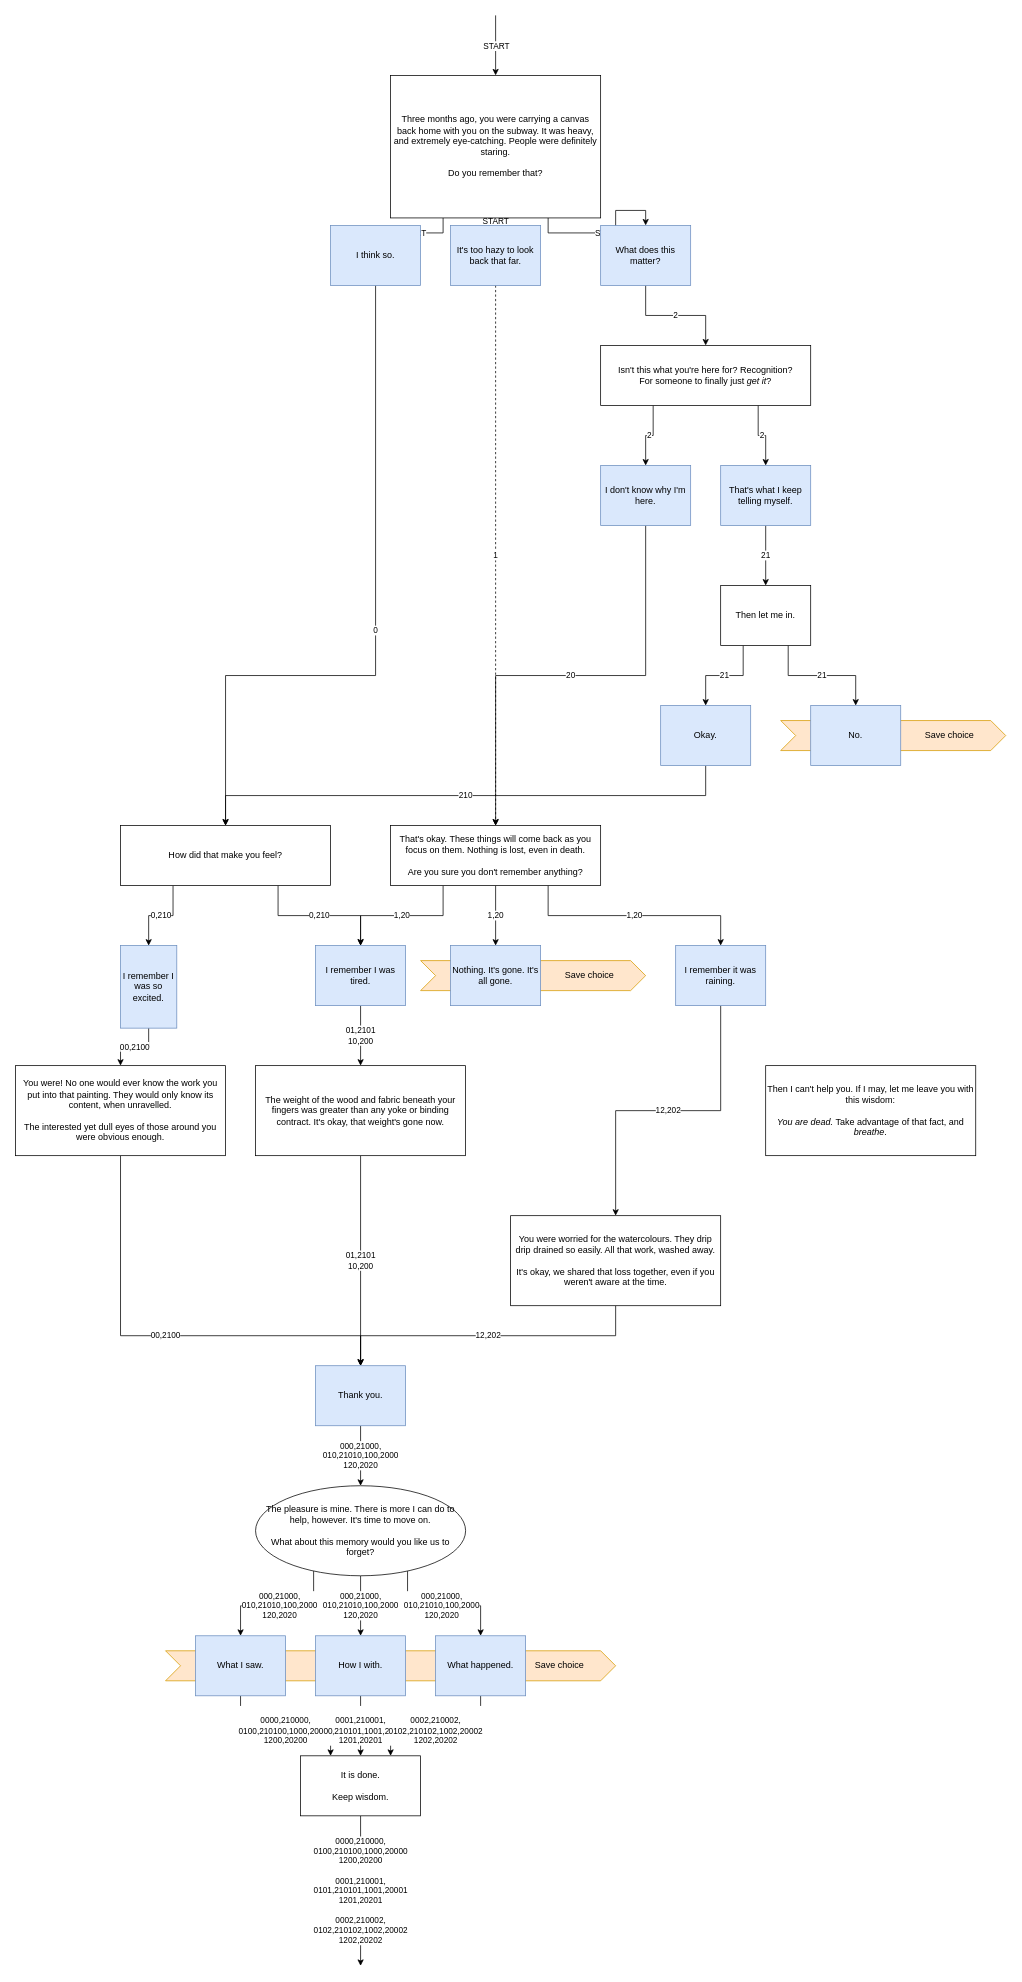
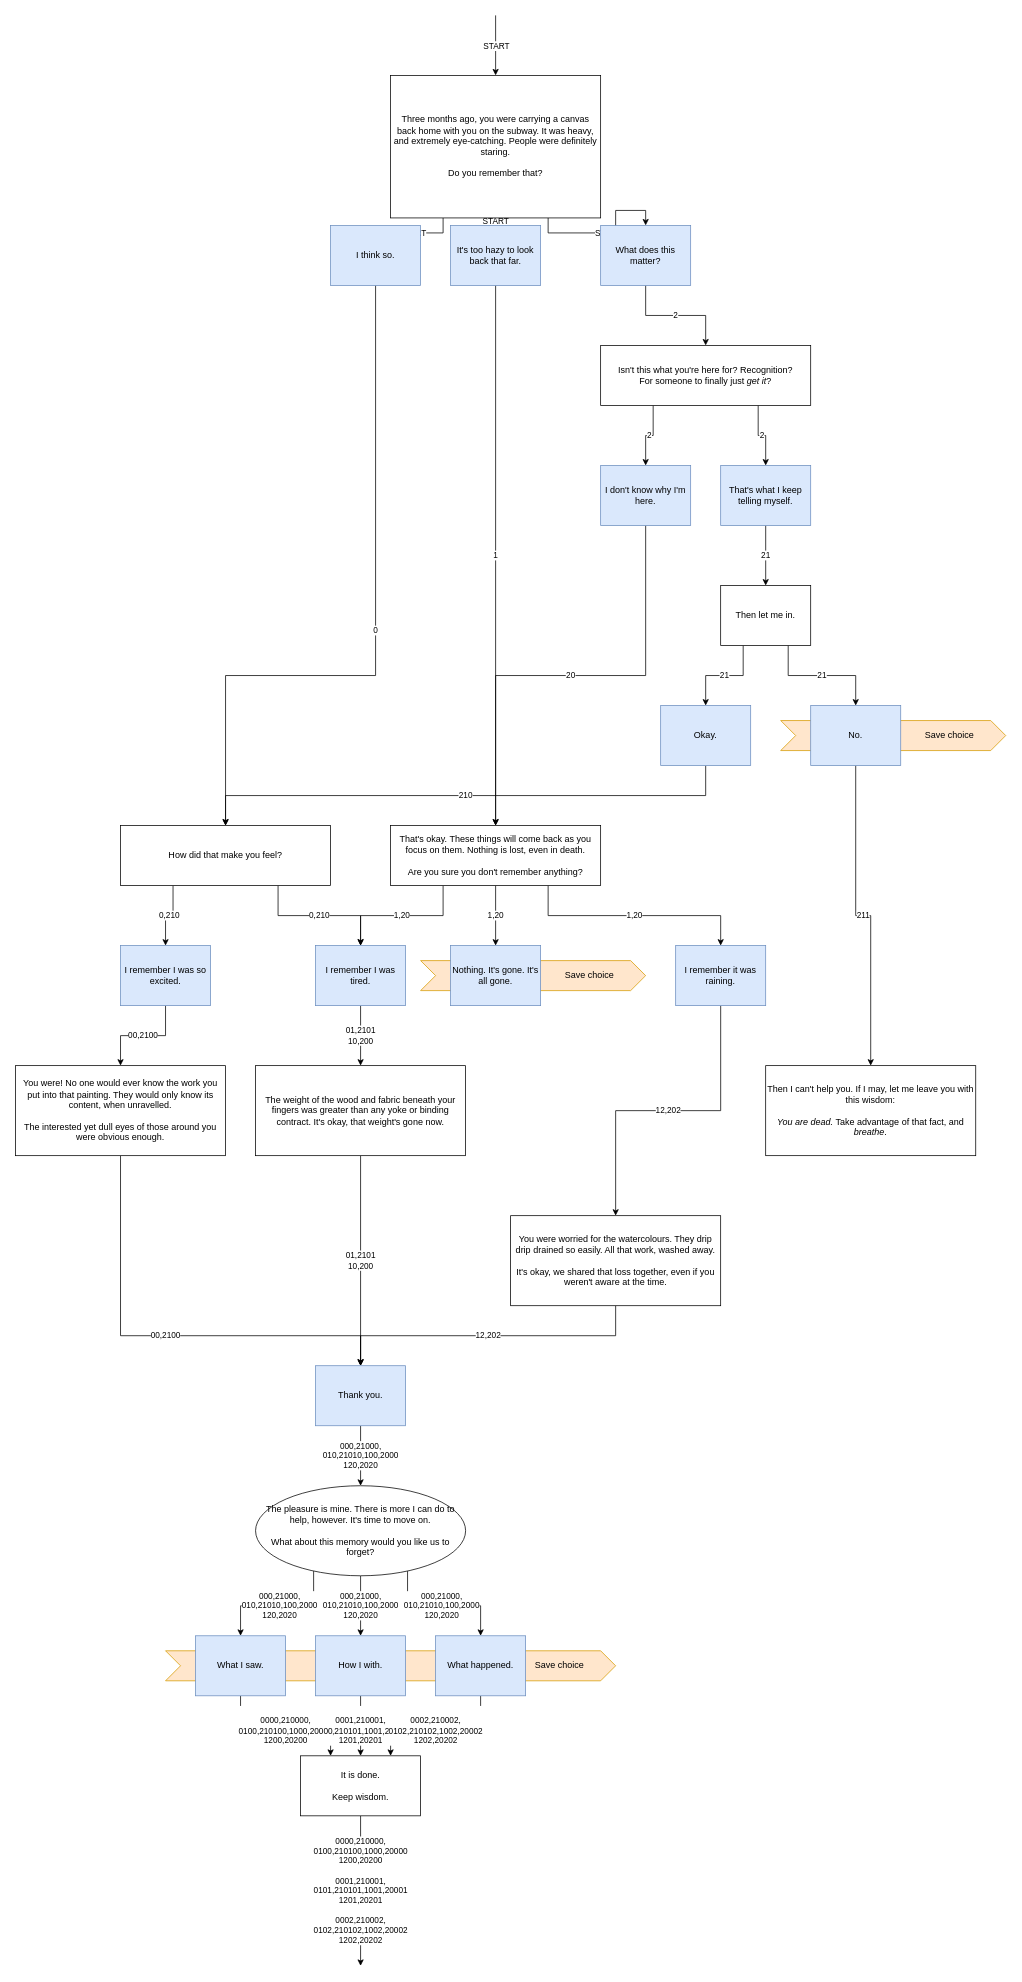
- <mxCell id="12" value="1" style="edgeStyle=orthogonalEdgeStyle;rounded=0;orthogonalLoop=1;jettySize=auto;html=1;exitX=0.5;exitY=1;exitDx=0;exitDy=0;entryX=0.5;entryY=0;entryDx=0;entryDy=0;dashed=1;" parent="1" source="13" target="22" edge="1"><mxGeometry relative="1" as="geometry" /></mxCell>
+ <mxCell id="12" value="1" style="edgeStyle=orthogonalEdgeStyle;rounded=0;orthogonalLoop=1;jettySize=auto;html=1;exitX=0.5;exitY=1;exitDx=0;exitDy=0;entryX=0.5;entryY=0;entryDx=0;entryDy=0;" parent="1" source="13" target="22" edge="1"><mxGeometry relative="1" as="geometry" /></mxCell>
+ <mxCell id="42" value="211" style="edgeStyle=orthogonalEdgeStyle;rounded=0;orthogonalLoop=1;jettySize=auto;html=1;exitX=0.5;exitY=1;exitDx=0;exitDy=0;entryX=0.5;entryY=0;entryDx=0;entryDy=0;" parent="1" source="43" target="44" edge="1"><mxGeometry relative="1" as="geometry" /></mxCell>
- <mxCell id="32" value="I remember I was so excited." style="rounded=0;whiteSpace=wrap;html=1;fillColor=#dae8fc;strokeColor=#6c8ebf;" parent="1" vertex="1"><mxGeometry x="160" y="1260" width="75" height="110" as="geometry" /></mxCell>
+ <mxCell id="32" value="I remember I was so excited." style="rounded=0;whiteSpace=wrap;html=1;fillColor=#dae8fc;strokeColor=#6c8ebf;" parent="1" vertex="1"><mxGeometry x="160" y="1260" width="120" height="80" as="geometry" /></mxCell>
